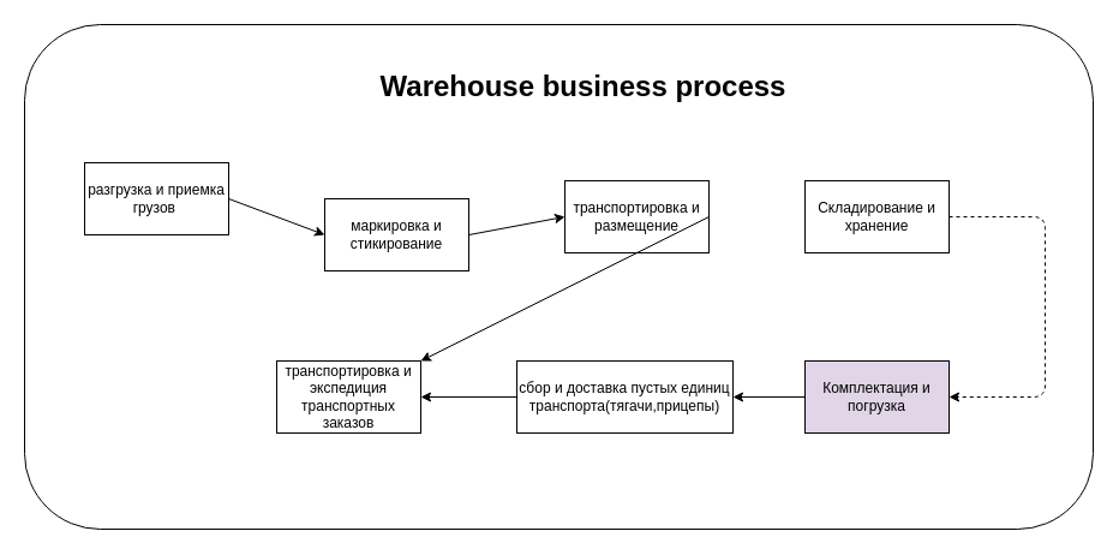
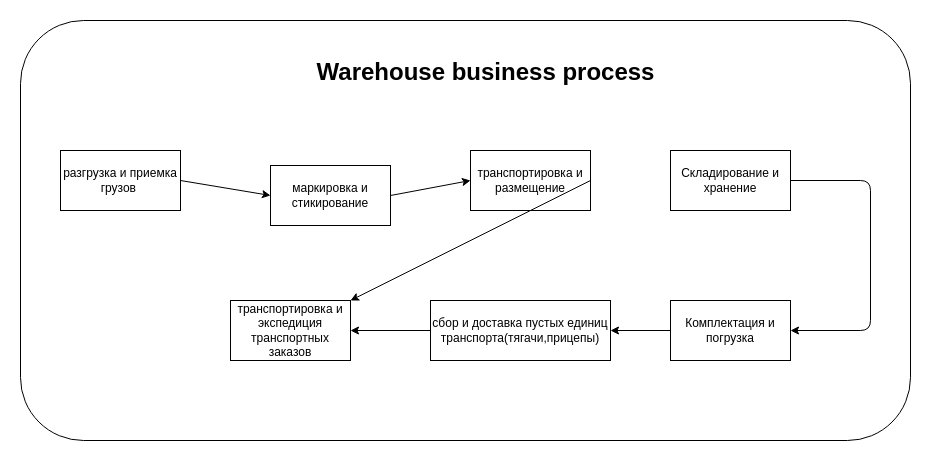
- <mxCell id="4" value="разгрузка и приемка грузов&amp;nbsp;" style="rounded=0;whiteSpace=wrap;html=1;" vertex="1" parent="1"><mxGeometry x="70" y="135" width="120" height="60" as="geometry" /></mxCell>
+ <mxCell id="4" value="разгрузка и приемка грузов&amp;nbsp;" style="rounded=0;whiteSpace=wrap;html=1;" vertex="1" parent="1"><mxGeometry x="60" y="150" width="120" height="60" as="geometry" /></mxCell>
- <mxCell id="11" value="" style="endArrow=classic;html=1;exitX=1;exitY=0.5;exitDx=0;exitDy=0;entryX=1;entryY=0.5;entryDx=0;entryDy=0;dashed=1;" edge="1" parent="1" source="7" target="8"><mxGeometry width="50" height="50" relative="1" as="geometry"><mxPoint x="840" y="320" as="sourcePoint" /><mxPoint x="890" y="270" as="targetPoint" /><Array as="points"><mxPoint x="870" y="180" /><mxPoint x="870" y="330" /></Array></mxGeometry></mxCell>
+ <mxCell id="11" value="" style="endArrow=classic;html=1;exitX=1;exitY=0.5;exitDx=0;exitDy=0;entryX=1;entryY=0.5;entryDx=0;entryDy=0;" edge="1" parent="1" source="7" target="8"><mxGeometry width="50" height="50" relative="1" as="geometry"><mxPoint x="840" y="320" as="sourcePoint" /><mxPoint x="890" y="270" as="targetPoint" /><Array as="points"><mxPoint x="870" y="180" /><mxPoint x="870" y="330" /></Array></mxGeometry></mxCell>
- <mxCell id="8" value="Комплектация и погрузка" style="rounded=0;whiteSpace=wrap;html=1;fillColor=#e1d5e7;" vertex="1" parent="1"><mxGeometry x="670" y="300" width="120" height="60" as="geometry" /></mxCell>
+ <mxCell id="8" value="Комплектация и погрузка" style="rounded=0;whiteSpace=wrap;html=1;" vertex="1" parent="1"><mxGeometry x="670" y="300" width="120" height="60" as="geometry" /></mxCell>
